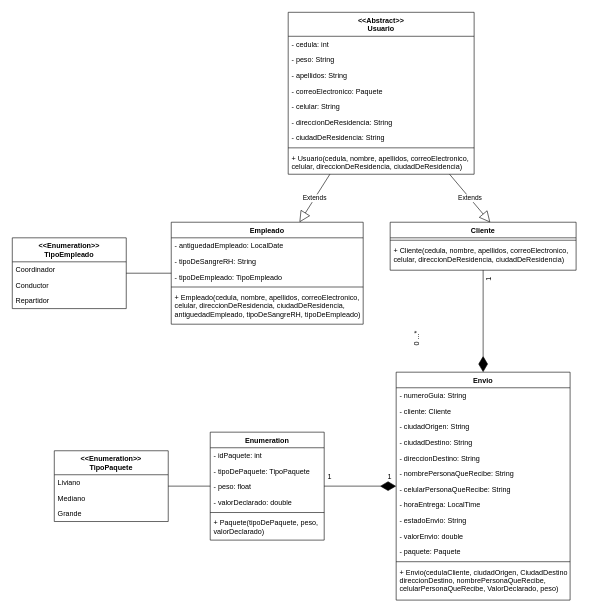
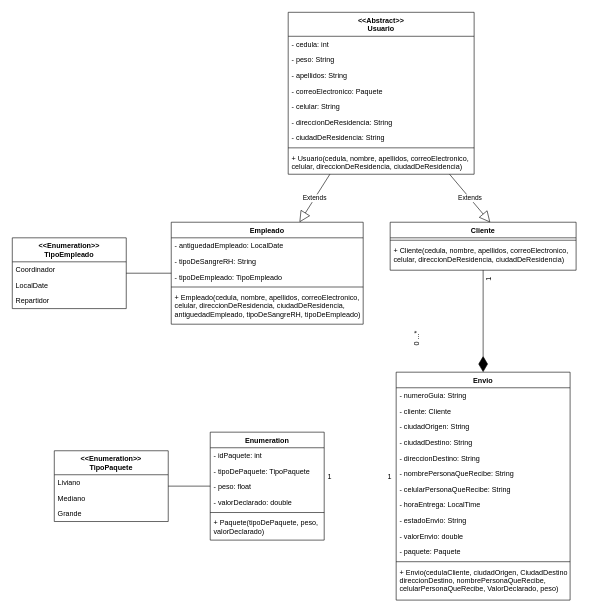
- <mxCell id="56" value="Conductor" style="text;align=left;verticalAlign=top;spacingLeft=4;spacingRight=4;overflow=hidden;rotatable=0;points=[[0,0.5],[1,0.5]];portConstraint=eastwest;" vertex="1" parent="54"><mxGeometry y="66" width="190" height="26" as="geometry" /></mxCell>
+ <mxCell id="56" value="LocalDate" style="text;align=left;verticalAlign=top;spacingLeft=4;spacingRight=4;overflow=hidden;rotatable=0;points=[[0,0.5],[1,0.5]];portConstraint=eastwest;" vertex="1" parent="54"><mxGeometry y="66" width="190" height="26" as="geometry" /></mxCell>
- <mxCell id="48" value="" style="endArrow=diamondThin;endFill=1;endSize=24;html=1;rounded=0;" edge="1" parent="1" source="5" target="18"><mxGeometry width="160" relative="1" as="geometry"><mxPoint x="640" y="710" as="sourcePoint" /><mxPoint x="800" y="710" as="targetPoint" /></mxGeometry></mxCell>
